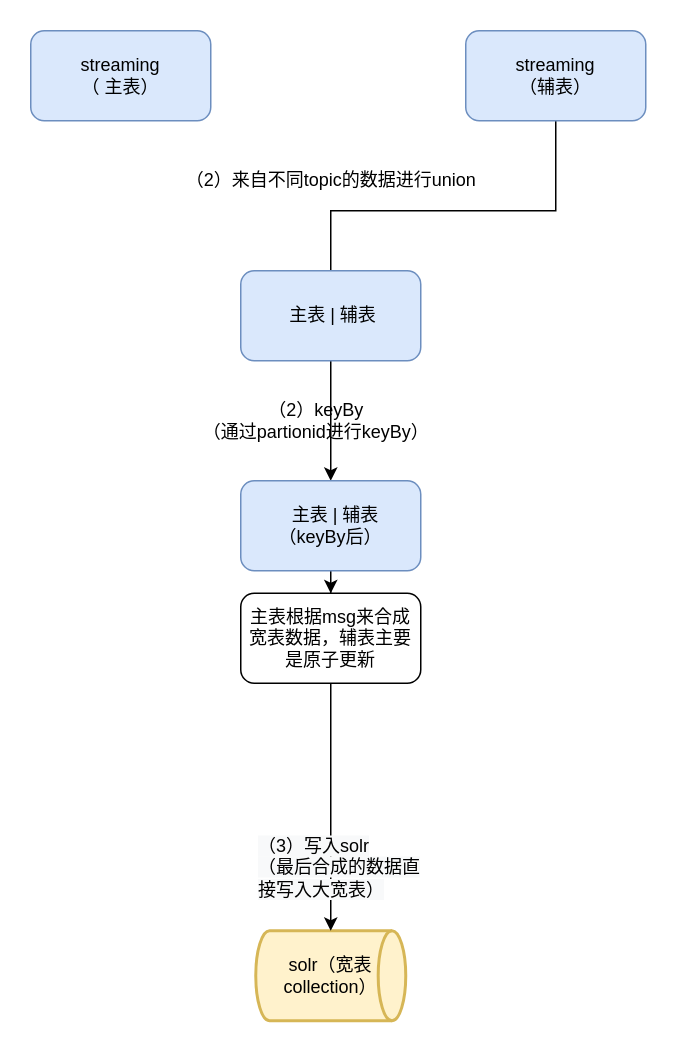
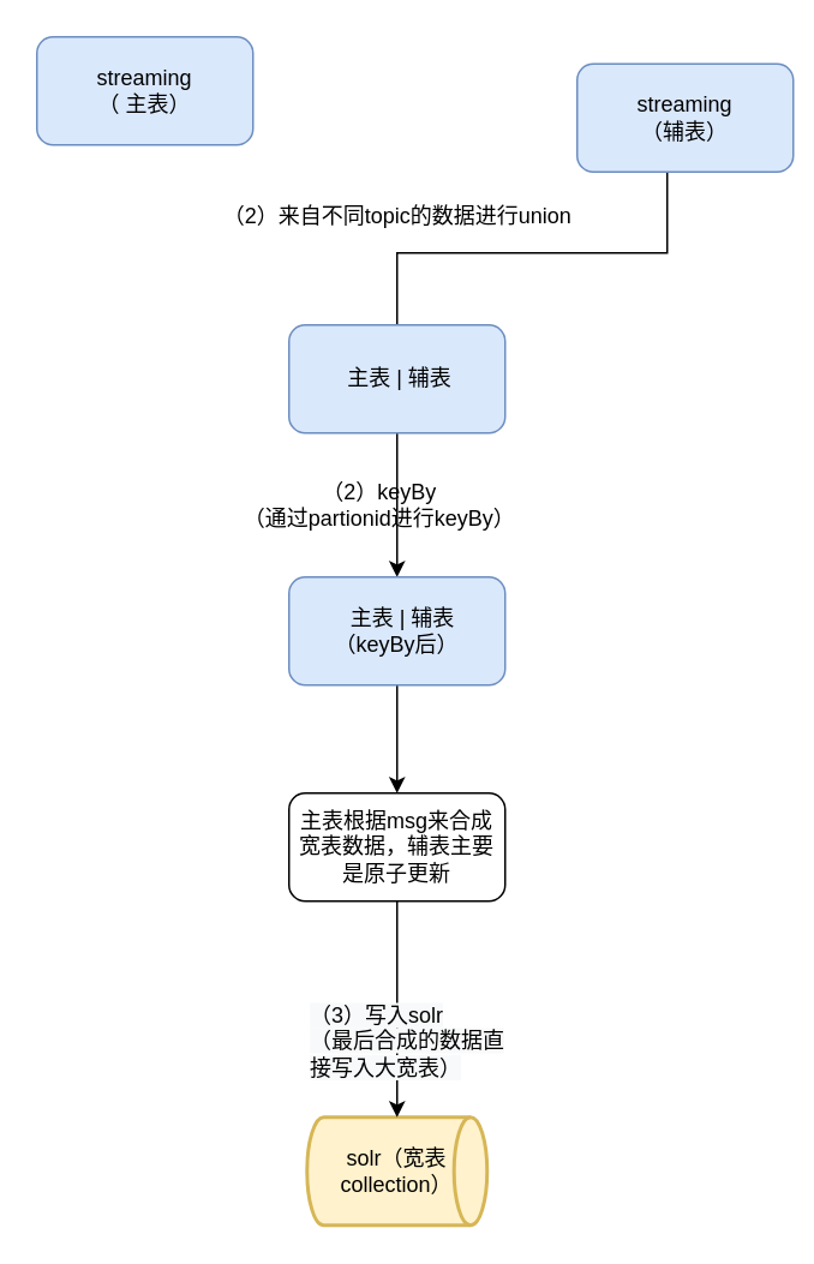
- <mxCell id="4" value="streaming&lt;br&gt;（辅表）" style="rounded=1;whiteSpace=wrap;html=1;fillColor=#dae8fc;strokeColor=#6c8ebf;" parent="1" vertex="1"><mxGeometry x="310" y="20" width="120" height="60" as="geometry" /></mxCell>
+ <mxCell id="4" value="streaming&lt;br&gt;（辅表）" style="rounded=1;whiteSpace=wrap;html=1;fillColor=#dae8fc;strokeColor=#6c8ebf;" parent="1" vertex="1"><mxGeometry x="320" y="35" width="120" height="60" as="geometry" /></mxCell>
- <mxCell id="13" value="&lt;span&gt;主表根据msg来合成宽表数据，辅表主要是原子更新&lt;br&gt;&lt;/span&gt;" style="whiteSpace=wrap;html=1;rounded=1;" parent="1" vertex="1"><mxGeometry x="160" y="395" width="120" height="60" as="geometry" /></mxCell>
+ <mxCell id="13" value="&lt;span&gt;主表根据msg来合成宽表数据，辅表主要是原子更新&lt;br&gt;&lt;/span&gt;" style="whiteSpace=wrap;html=1;rounded=1;" parent="1" vertex="1"><mxGeometry x="160" y="440" width="120" height="60" as="geometry" /></mxCell>
